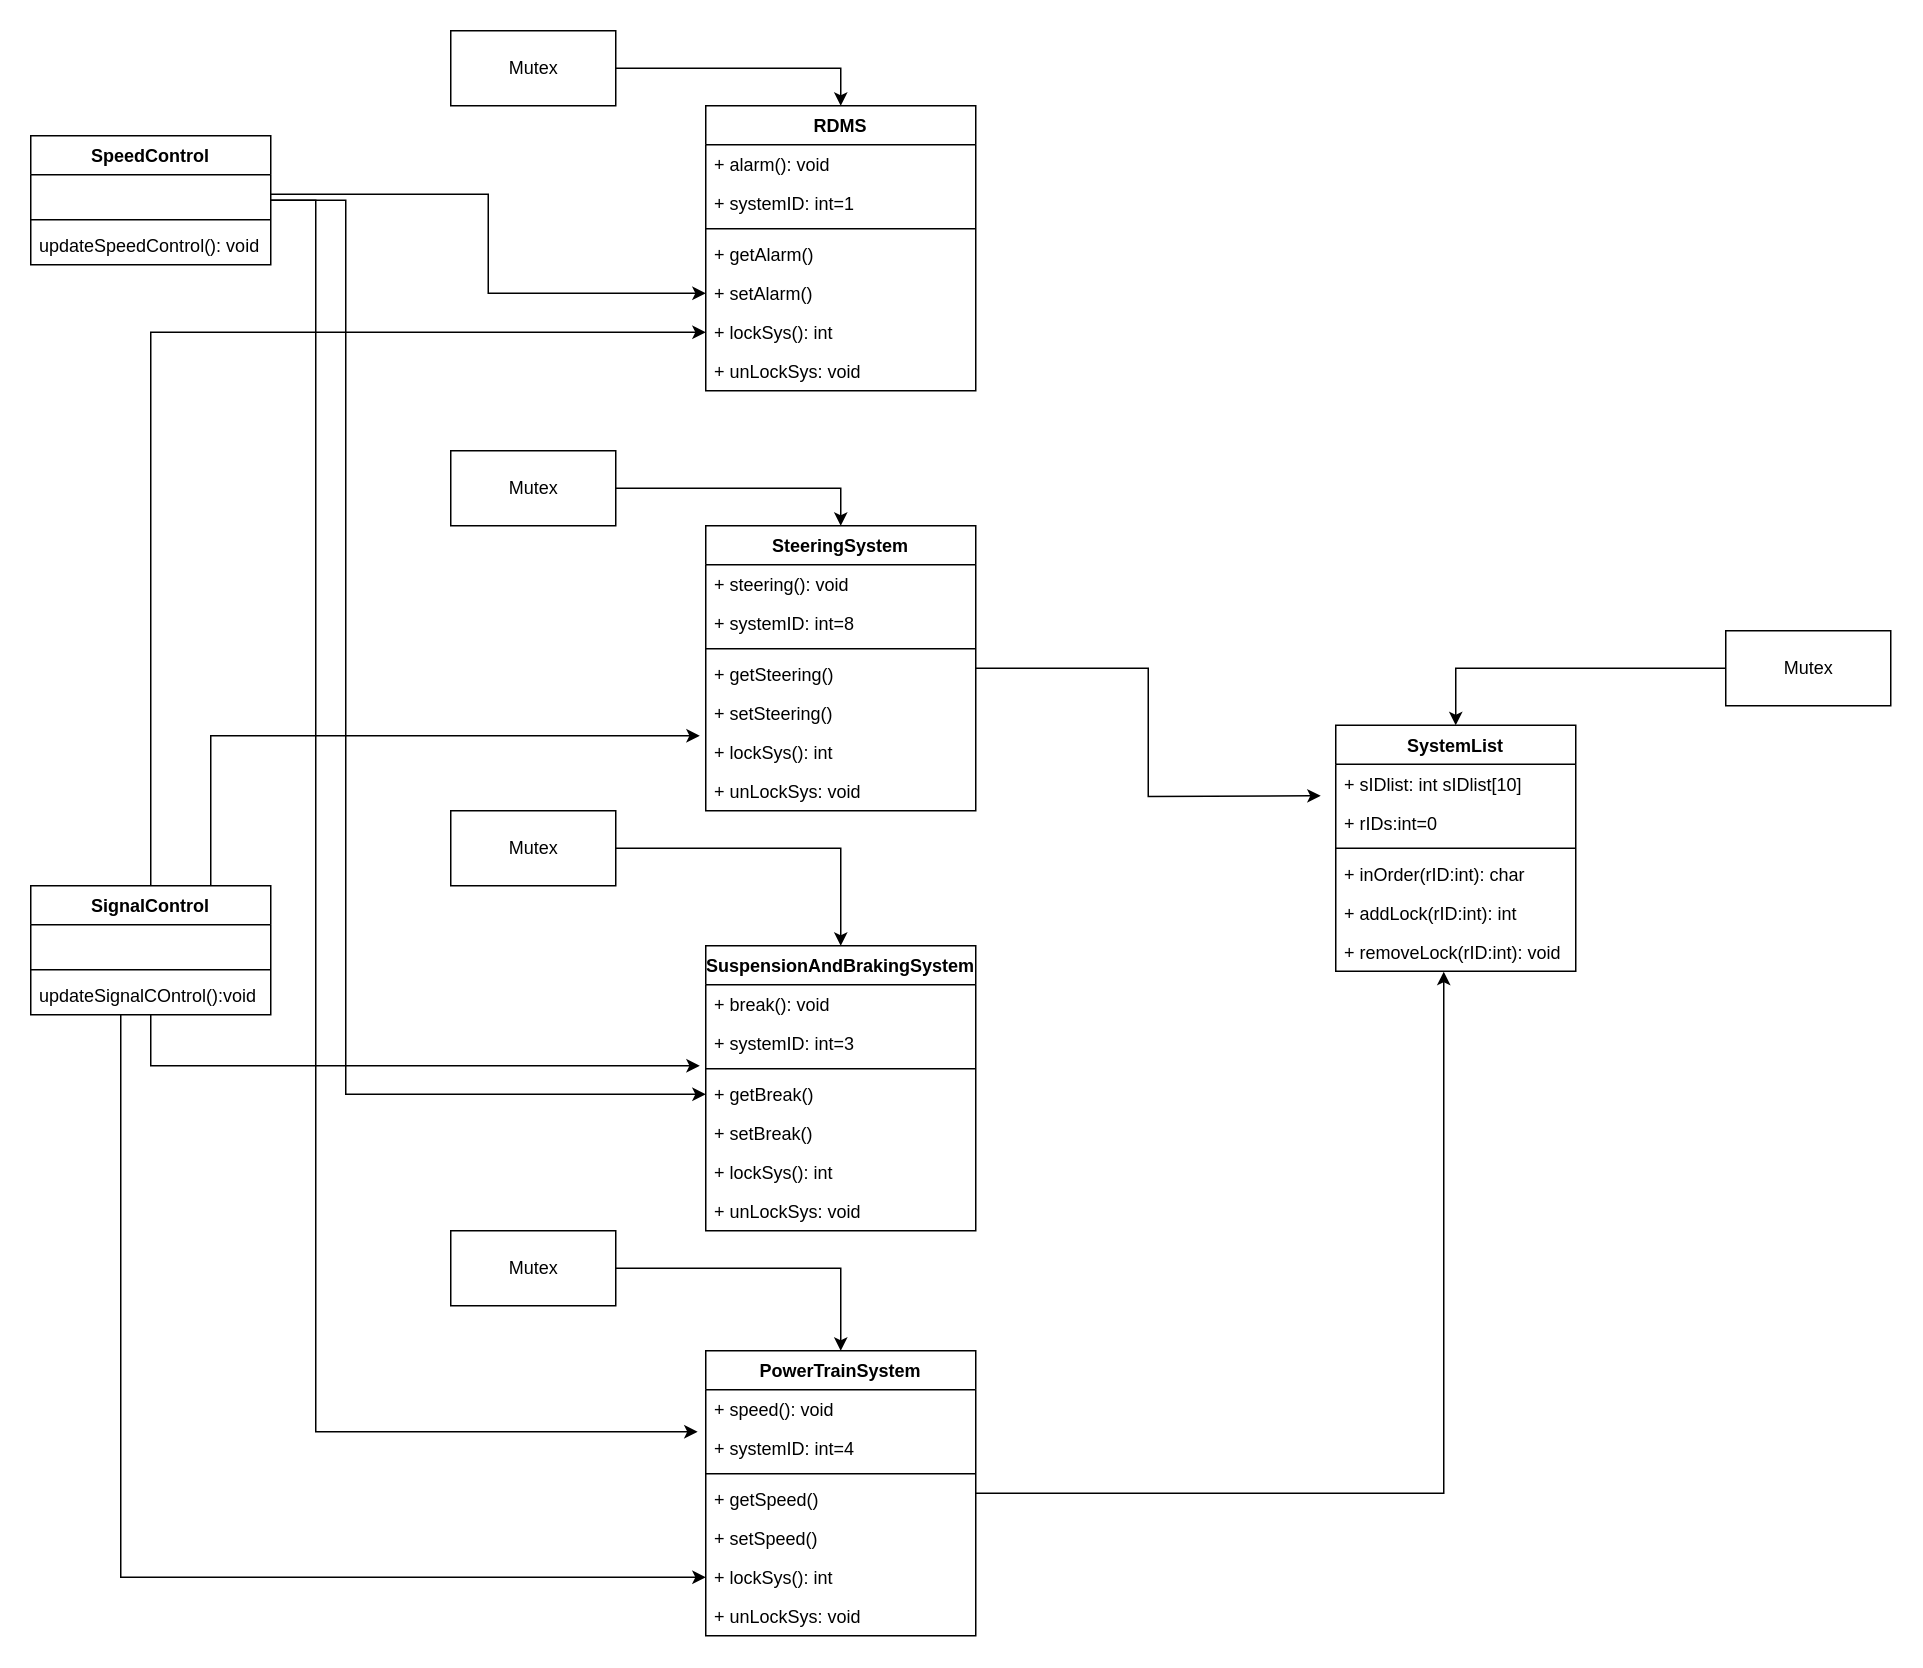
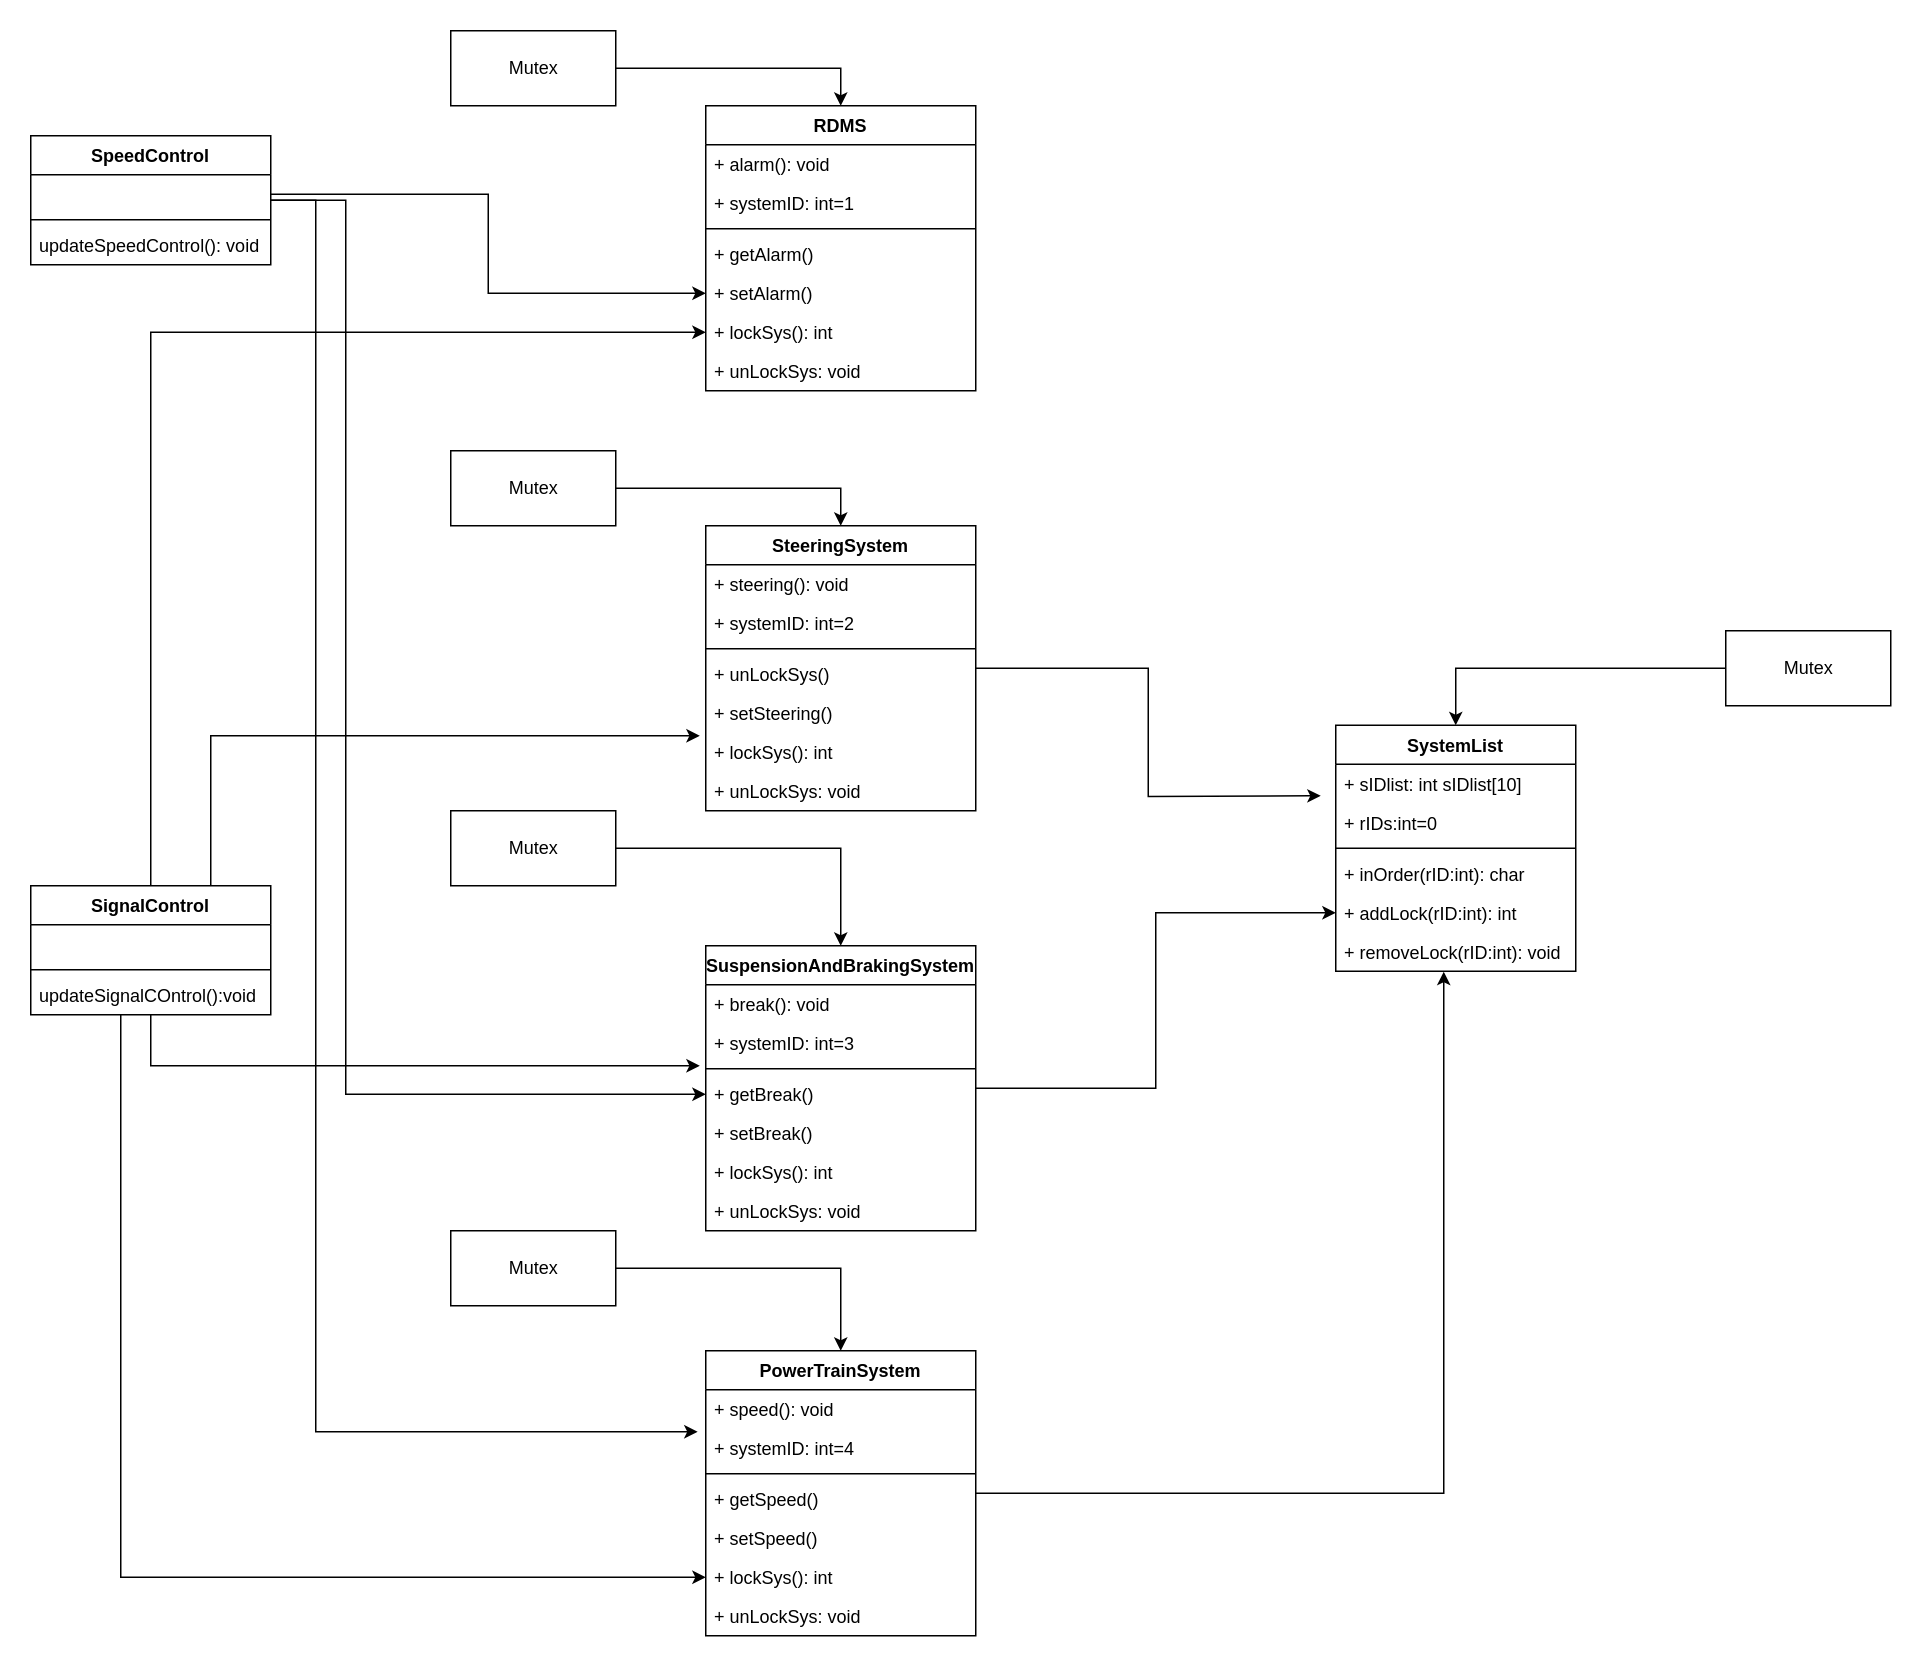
- <mxCell id="33" value="+ systemID: int=8" style="text;strokeColor=none;fillColor=none;align=left;verticalAlign=top;spacingLeft=4;spacingRight=4;overflow=hidden;rotatable=0;points=[[0,0.5],[1,0.5]];portConstraint=eastwest;" vertex="1" parent="31"><mxGeometry y="52" width="180" height="26" as="geometry" /></mxCell>
+ <mxCell id="33" value="+ systemID: int=2" style="text;strokeColor=none;fillColor=none;align=left;verticalAlign=top;spacingLeft=4;spacingRight=4;overflow=hidden;rotatable=0;points=[[0,0.5],[1,0.5]];portConstraint=eastwest;" vertex="1" parent="31"><mxGeometry y="52" width="180" height="26" as="geometry" /></mxCell>
- <mxCell id="35" value="+ getSteering()" style="text;strokeColor=none;fillColor=none;align=left;verticalAlign=top;spacingLeft=4;spacingRight=4;overflow=hidden;rotatable=0;points=[[0,0.5],[1,0.5]];portConstraint=eastwest;" vertex="1" parent="31"><mxGeometry y="86" width="180" height="26" as="geometry" /></mxCell>
+ <mxCell id="35" value="+ unLockSys()" style="text;strokeColor=none;fillColor=none;align=left;verticalAlign=top;spacingLeft=4;spacingRight=4;overflow=hidden;rotatable=0;points=[[0,0.5],[1,0.5]];portConstraint=eastwest;" vertex="1" parent="31"><mxGeometry y="86" width="180" height="26" as="geometry" /></mxCell>
+ <mxCell id="21" style="edgeStyle=orthogonalEdgeStyle;rounded=0;orthogonalLoop=1;jettySize=auto;html=1;entryX=0;entryY=0.5;entryDx=0;entryDy=0;" edge="1" parent="1" source="22" target="52"><mxGeometry relative="1" as="geometry"><Array as="points"><mxPoint x="770" y="725" /><mxPoint x="770" y="608" /></Array></mxGeometry></mxCell>
